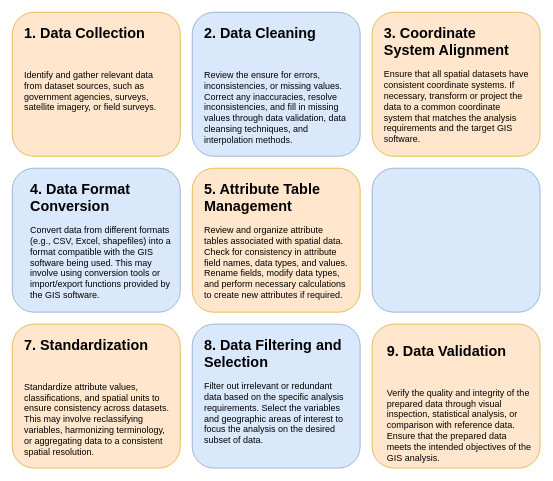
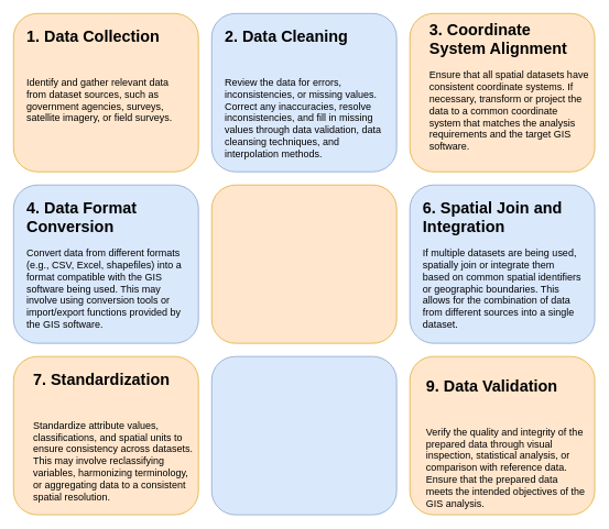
- <mxCell id="3" value="&lt;h1&gt;2. Data Cleaning&lt;br&gt;&lt;/h1&gt;&lt;p&gt;&lt;font style=&quot;font-size: 15px;&quot;&gt;&lt;font style=&quot;font-size: 15px;&quot;&gt;&lt;br&gt;&lt;/font&gt;&lt;/font&gt;&lt;/p&gt;&lt;p&gt;&lt;font style=&quot;font-size: 15px;&quot;&gt;&lt;font style=&quot;font-size: 15px;&quot;&gt;Review the ensure for errors, inconsistencies, or missing values. Correct any inaccuracies, resolve inconsistencies, and fill in missing values through data validation, data cleansing techniques, and interpolation methods.&lt;/font&gt;&lt;/font&gt;&lt;/p&gt;" style="text;html=1;strokeColor=none;fillColor=none;spacing=5;spacingTop=-20;whiteSpace=wrap;overflow=hidden;rounded=0;" vertex="1" parent="1"><mxGeometry x="335" y="35" width="250" height="210" as="geometry" /></mxCell>
+ <mxCell id="3" value="&lt;h1&gt;2. Data Cleaning&lt;br&gt;&lt;/h1&gt;&lt;p&gt;&lt;font style=&quot;font-size: 15px;&quot;&gt;&lt;font style=&quot;font-size: 15px;&quot;&gt;&lt;br&gt;&lt;/font&gt;&lt;/font&gt;&lt;/p&gt;&lt;p&gt;&lt;font style=&quot;font-size: 15px;&quot;&gt;&lt;font style=&quot;font-size: 15px;&quot;&gt;Review the data for errors, inconsistencies, or missing values. Correct any inaccuracies, resolve inconsistencies, and fill in missing values through data validation, data cleansing techniques, and interpolation methods.&lt;/font&gt;&lt;/font&gt;&lt;/p&gt;" style="text;html=1;strokeColor=none;fillColor=none;spacing=5;spacingTop=-20;whiteSpace=wrap;overflow=hidden;rounded=0;" vertex="1" parent="1"><mxGeometry x="335" y="35" width="250" height="210" as="geometry" /></mxCell>
- <mxCell id="5" value="&lt;h1&gt;3. Coordinate System Alignment&lt;br&gt;&lt;/h1&gt;&lt;p&gt;&lt;font style=&quot;font-size: 15px;&quot;&gt;&lt;font style=&quot;font-size: 15px;&quot;&gt;Ensure that all spatial datasets have consistent coordinate systems. If necessary, transform or project the data to a common coordinate system that matches the analysis requirements and the target GIS software.&lt;/font&gt;&lt;/font&gt;&lt;/p&gt;" style="text;html=1;strokeColor=none;fillColor=none;spacing=5;spacingTop=-20;whiteSpace=wrap;overflow=hidden;rounded=0;" vertex="1" parent="1"><mxGeometry x="635" y="35" width="250" height="210" as="geometry" /></mxCell>
+ <mxCell id="5" value="&lt;h1&gt;3. Coordinate System Alignment&lt;br&gt;&lt;/h1&gt;&lt;p&gt;&lt;font style=&quot;font-size: 15px;&quot;&gt;&lt;font style=&quot;font-size: 15px;&quot;&gt;Ensure that all spatial datasets have consistent coordinate systems. If necessary, transform or project the data to a common coordinate system that matches the analysis requirements and the target GIS software.&lt;/font&gt;&lt;/font&gt;&lt;/p&gt;" style="text;html=1;strokeColor=none;fillColor=none;spacing=5;spacingTop=-20;whiteSpace=wrap;overflow=hidden;rounded=0;" vertex="1" parent="1"><mxGeometry x="645" y="25" width="250" height="210" as="geometry" /></mxCell>
- <mxCell id="13" value="&lt;h1&gt;4. Data Format Conversion&lt;br&gt;&lt;/h1&gt;&lt;p&gt;&lt;font style=&quot;font-size: 15px;&quot;&gt;&lt;font style=&quot;font-size: 15px;&quot;&gt;Convert data from different formats (e.g., CSV, Excel, shapefiles) into a format compatible with the GIS software being used. This may involve using conversion tools or import/export functions provided by the GIS software.&lt;/font&gt;&lt;/font&gt;&lt;/p&gt;" style="text;html=1;strokeColor=none;fillColor=none;spacing=5;spacingTop=-20;whiteSpace=wrap;overflow=hidden;rounded=0;" vertex="1" parent="1"><mxGeometry x="45" y="295" width="250" height="210" as="geometry" /></mxCell>
+ <mxCell id="13" value="&lt;h1&gt;4. Data Format Conversion&lt;br&gt;&lt;/h1&gt;&lt;p&gt;&lt;font style=&quot;font-size: 15px;&quot;&gt;&lt;font style=&quot;font-size: 15px;&quot;&gt;Convert data from different formats (e.g., CSV, Excel, shapefiles) into a format compatible with the GIS software being used. This may involve using conversion tools or import/export functions provided by the GIS software.&lt;/font&gt;&lt;/font&gt;&lt;/p&gt;" style="text;html=1;strokeColor=none;fillColor=none;spacing=5;spacingTop=-20;whiteSpace=wrap;overflow=hidden;rounded=0;" vertex="1" parent="1"><mxGeometry x="35" y="295" width="250" height="210" as="geometry" /></mxCell>
- <mxCell id="9" value="&lt;h1&gt;5. Attribute Table Management&lt;br&gt;&lt;/h1&gt;&lt;p&gt;&lt;font style=&quot;font-size: 15px;&quot;&gt;&lt;font style=&quot;font-size: 15px;&quot;&gt;Review and organize attribute tables associated with spatial data. Check for consistency in attribute field names, data types, and values. Rename fields, modify data types, and perform necessary calculations to create new attributes if required.&lt;/font&gt;&lt;/font&gt;&lt;/p&gt;" style="text;html=1;strokeColor=none;fillColor=none;spacing=5;spacingTop=-20;whiteSpace=wrap;overflow=hidden;rounded=0;" vertex="1" parent="1"><mxGeometry x="335" y="295" width="250" height="210" as="geometry" /></mxCell>
+ <mxCell id="11" value="&lt;h1&gt;6. Spatial Join and Integration&lt;br&gt;&lt;/h1&gt;&lt;p&gt;&lt;font style=&quot;font-size: 15px;&quot;&gt;&lt;font style=&quot;font-size: 15px;&quot;&gt;If multiple datasets are being used, spatially join or integrate them based on common spatial identifiers or geographic boundaries. This allows for the combination of data from different sources into a single dataset.&lt;/font&gt;&lt;/font&gt;&lt;/p&gt;" style="text;html=1;strokeColor=none;fillColor=none;spacing=5;spacingTop=-20;whiteSpace=wrap;overflow=hidden;rounded=0;" vertex="1" parent="1"><mxGeometry x="635" y="295" width="250" height="210" as="geometry" /></mxCell>
- <mxCell id="19" value="&lt;h1&gt;7. Standardization&lt;br&gt;&lt;/h1&gt;&lt;p&gt;&lt;font style=&quot;font-size: 15px;&quot;&gt;&lt;font style=&quot;font-size: 15px;&quot;&gt;&lt;br&gt;&lt;/font&gt;&lt;/font&gt;&lt;/p&gt;&lt;p&gt;&lt;font style=&quot;font-size: 15px;&quot;&gt;&lt;font style=&quot;font-size: 15px;&quot;&gt;Standardize attribute values, classifications, and spatial units to ensure consistency across datasets. This may involve reclassifying variables, harmonizing terminology, or aggregating data to a consistent spatial resolution.&lt;/font&gt;&lt;/font&gt;&lt;/p&gt;" style="text;html=1;strokeColor=none;fillColor=none;spacing=5;spacingTop=-20;whiteSpace=wrap;overflow=hidden;rounded=0;" vertex="1" parent="1"><mxGeometry x="35" y="555" width="250" height="210" as="geometry" /></mxCell>
+ <mxCell id="19" value="&lt;h1&gt;7. Standardization&lt;br&gt;&lt;/h1&gt;&lt;p&gt;&lt;font style=&quot;font-size: 15px;&quot;&gt;&lt;font style=&quot;font-size: 15px;&quot;&gt;&lt;br&gt;&lt;/font&gt;&lt;/font&gt;&lt;/p&gt;&lt;p&gt;&lt;font style=&quot;font-size: 15px;&quot;&gt;&lt;font style=&quot;font-size: 15px;&quot;&gt;Standardize attribute values, classifications, and spatial units to ensure consistency across datasets. This may involve reclassifying variables, harmonizing terminology, or aggregating data to a consistent spatial resolution.&lt;/font&gt;&lt;/font&gt;&lt;/p&gt;" style="text;html=1;strokeColor=none;fillColor=none;spacing=5;spacingTop=-20;whiteSpace=wrap;overflow=hidden;rounded=0;" vertex="1" parent="1"><mxGeometry x="45" y="555" width="250" height="210" as="geometry" /></mxCell>
- <mxCell id="15" value="&lt;h1&gt;8. Data Filtering and Selection&lt;br&gt;&lt;/h1&gt;&lt;p&gt;&lt;font style=&quot;font-size: 15px;&quot;&gt;&lt;font style=&quot;font-size: 15px;&quot;&gt;Filter out irrelevant or redundant data based on the specific analysis requirements. Select the variables and geographic areas of interest to focus the analysis on the desired subset of data.&lt;/font&gt;&lt;/font&gt;&lt;/p&gt;" style="text;html=1;strokeColor=none;fillColor=none;spacing=5;spacingTop=-20;whiteSpace=wrap;overflow=hidden;rounded=0;" vertex="1" parent="1"><mxGeometry x="335" y="555" width="250" height="210" as="geometry" /></mxCell>
